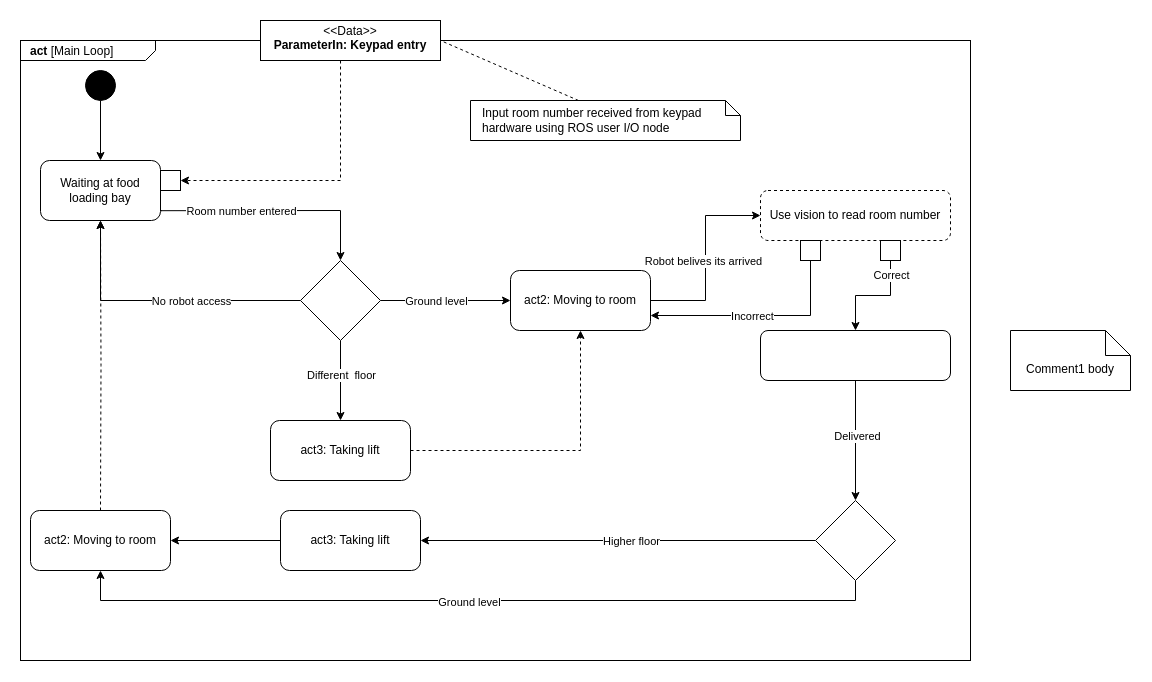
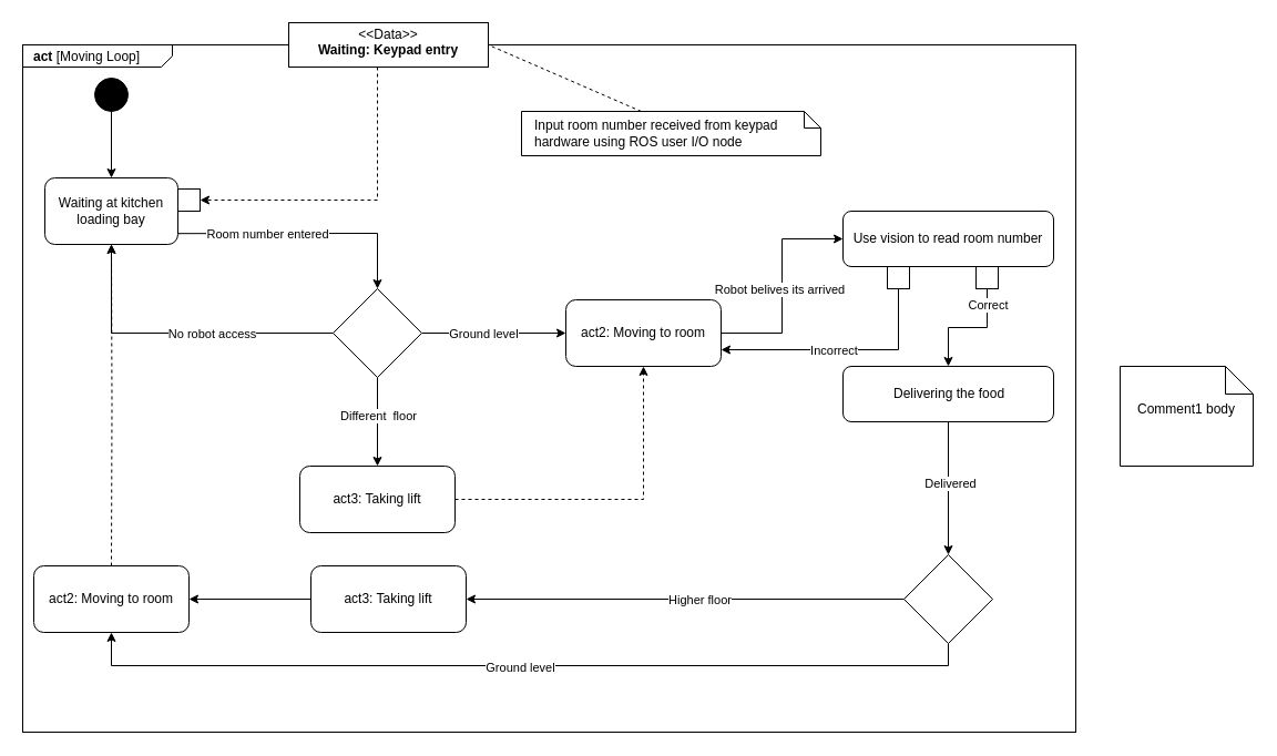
- <mxCell id="34" value="&lt;p style=&quot;margin:0px;margin-top:4px;text-align:center;&quot;&gt;&amp;lt;&amp;lt;Data&amp;gt;&amp;gt;&lt;br&gt;&lt;b&gt;ParameterIn: Keypad entry&lt;/b&gt;&lt;/p&gt;&lt;p style=&quot;margin:0px;margin-left:8px;text-align:center;&quot;&gt;&lt;br&gt;&lt;/p&gt;" style="shape=rect;html=1;overflow=fill;whiteSpace=wrap;align=center;" vertex="1" parent="1"><mxGeometry x="260" y="20" width="180" height="40" as="geometry" /></mxCell>
+ <mxCell id="34" value="&lt;p style=&quot;margin:0px;margin-top:4px;text-align:center;&quot;&gt;&amp;lt;&amp;lt;Data&amp;gt;&amp;gt;&lt;br&gt;&lt;b&gt;Waiting: Keypad entry&lt;/b&gt;&lt;/p&gt;&lt;p style=&quot;margin:0px;margin-left:8px;text-align:center;&quot;&gt;&lt;br&gt;&lt;/p&gt;" style="shape=rect;html=1;overflow=fill;whiteSpace=wrap;align=center;" vertex="1" parent="1"><mxGeometry x="260" y="20" width="180" height="40" as="geometry" /></mxCell>
- <mxCell id="2" value="&lt;p style=&quot;margin:0px;margin-top:4px;margin-left:10px;text-align:left;&quot;&gt;&lt;b&gt;act&lt;/b&gt;   [Main Loop]&lt;/p&gt;" style="html=1;shape=mxgraph.sysml.package;align=left;spacingLeft=5;verticalAlign=top;spacingTop=-3;labelX=135;html=1;overflow=fill;" vertex="1" parent="1"><mxGeometry x="20" y="40" width="950" height="620" as="geometry" /></mxCell>
+ <mxCell id="2" value="&lt;p style=&quot;margin:0px;margin-top:4px;margin-left:10px;text-align:left;&quot;&gt;&lt;b&gt;act&lt;/b&gt;   [Moving Loop]&lt;/p&gt;" style="html=1;shape=mxgraph.sysml.package;align=left;spacingLeft=5;verticalAlign=top;spacingTop=-3;labelX=135;html=1;overflow=fill;" vertex="1" parent="1"><mxGeometry x="20" y="40" width="950" height="620" as="geometry" /></mxCell>
- <mxCell id="7" value="Waiting at food loading bay" style="rounded=1;whiteSpace=wrap;html=1;" parent="1" vertex="1"><mxGeometry x="40" y="160" width="120" height="60" as="geometry" /></mxCell>
+ <mxCell id="7" value="Waiting at kitchen loading bay" style="rounded=1;whiteSpace=wrap;html=1;" parent="1" vertex="1"><mxGeometry x="40" y="160" width="120" height="60" as="geometry" /></mxCell>
- <mxCell id="39" value="Use vision to read room number" style="rounded=1;whiteSpace=wrap;html=1;dashed=1;" vertex="1" parent="1"><mxGeometry x="760" y="190" width="190" height="50" as="geometry" /></mxCell>
+ <mxCell id="39" value="Use vision to read room number" style="rounded=1;whiteSpace=wrap;html=1;" vertex="1" parent="1"><mxGeometry x="760" y="190" width="190" height="50" as="geometry" /></mxCell>
+ <mxCell id="23" value="Delivering the food" style="text;strokeColor=none;fillColor=none;align=left;verticalAlign=middle;spacingLeft=4;spacingRight=4;overflow=hidden;points=[[0,0.5],[1,0.5]];portConstraint=eastwest;rotatable=0;whiteSpace=wrap;html=1;" parent="1" vertex="1"><mxGeometry x="800" y="340" width="140" height="30" as="geometry" /></mxCell>
- <mxCell id="35" value="Comment1 body" style="shape=note2;boundedLbl=1;whiteSpace=wrap;html=1;size=25;verticalAlign=top;align=center;" vertex="1" parent="1"><mxGeometry x="1010" y="330" width="120" height="60" as="geometry" /></mxCell>
+ <mxCell id="35" value="Comment1 body" style="shape=note2;boundedLbl=1;whiteSpace=wrap;html=1;size=25;verticalAlign=top;align=center;" vertex="1" parent="1"><mxGeometry x="1010" y="330" width="120" height="90" as="geometry" /></mxCell>
